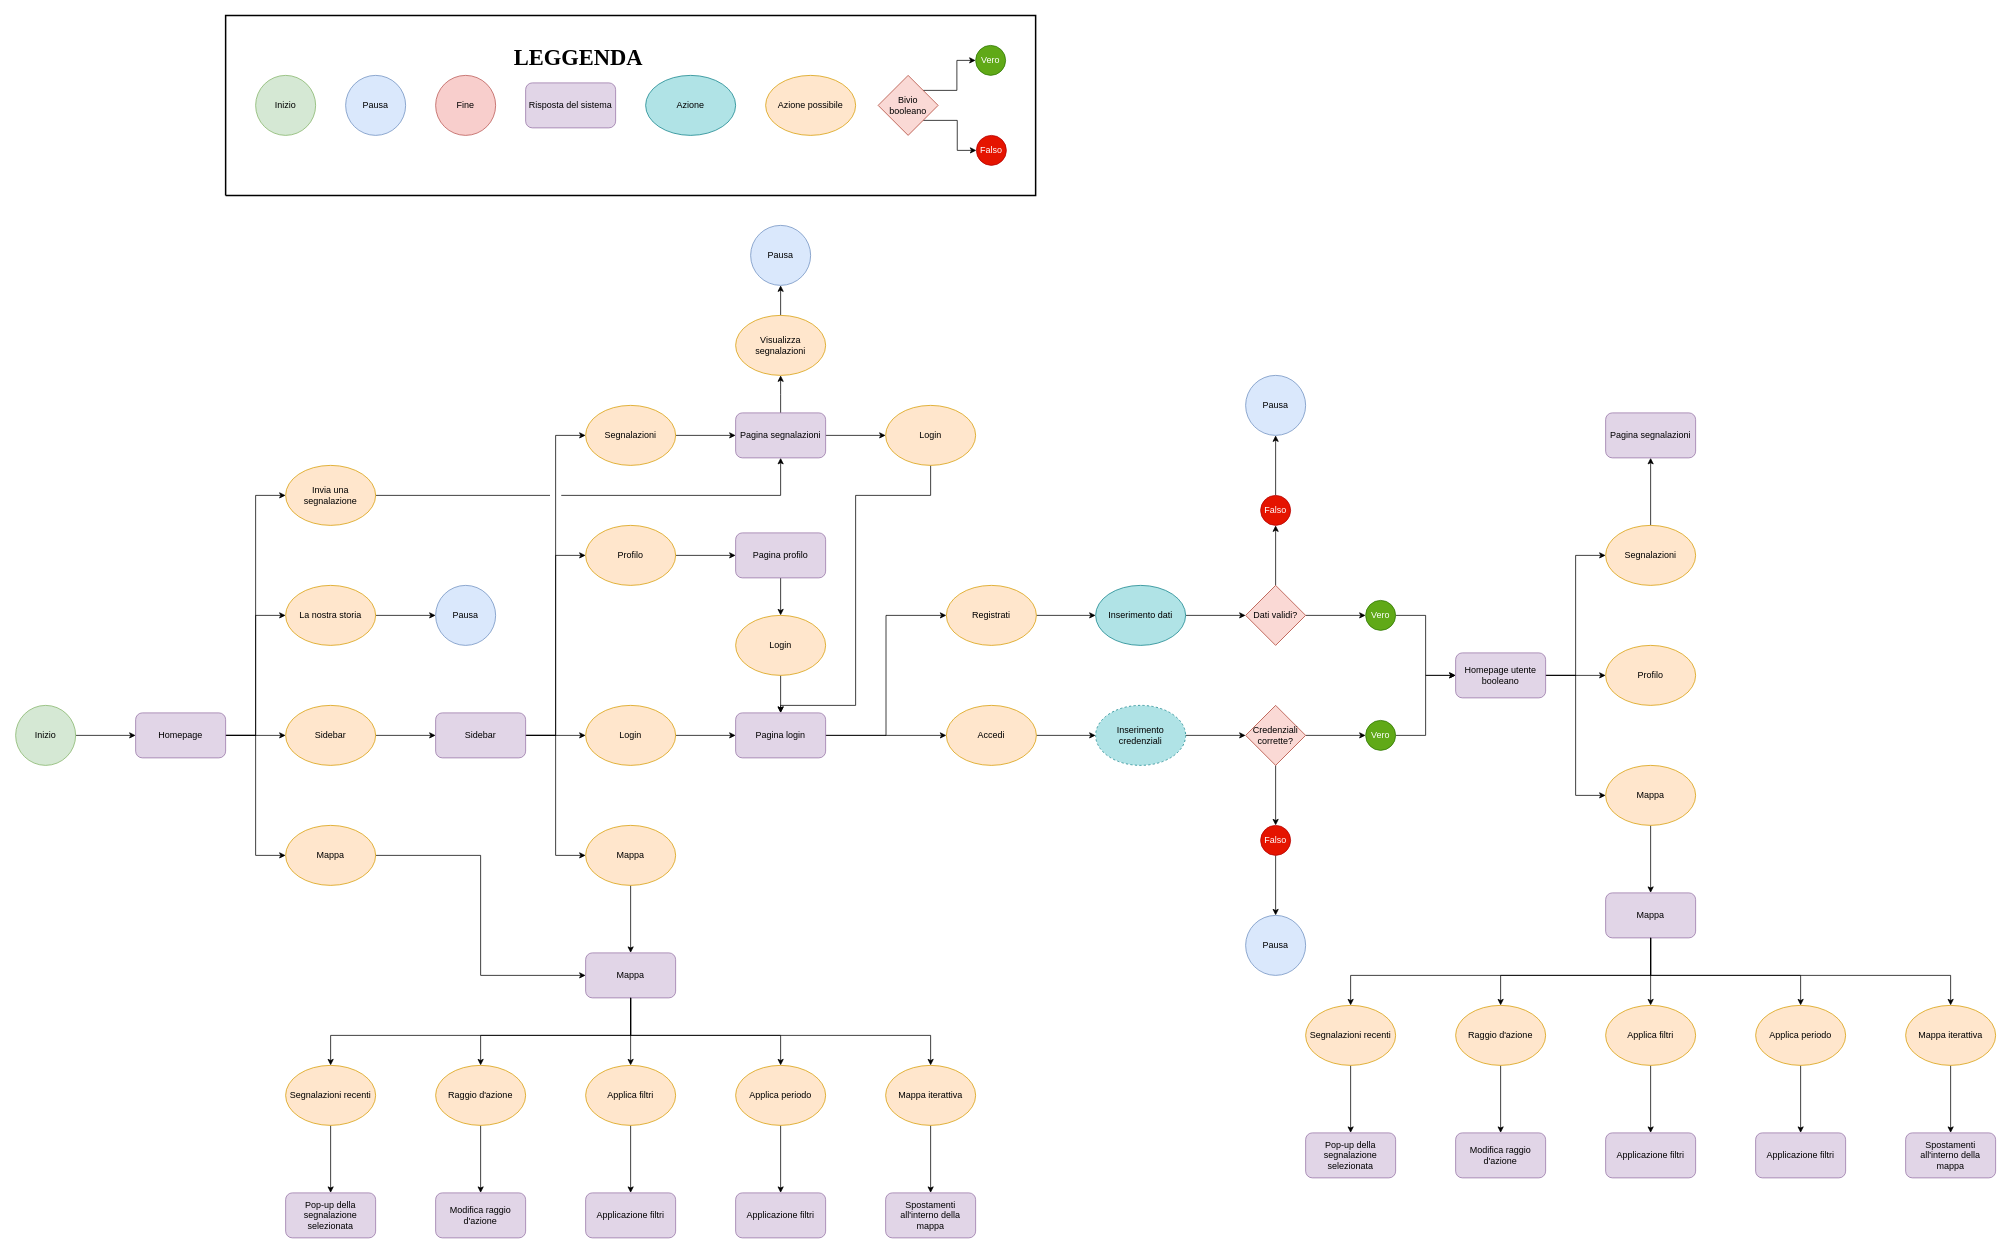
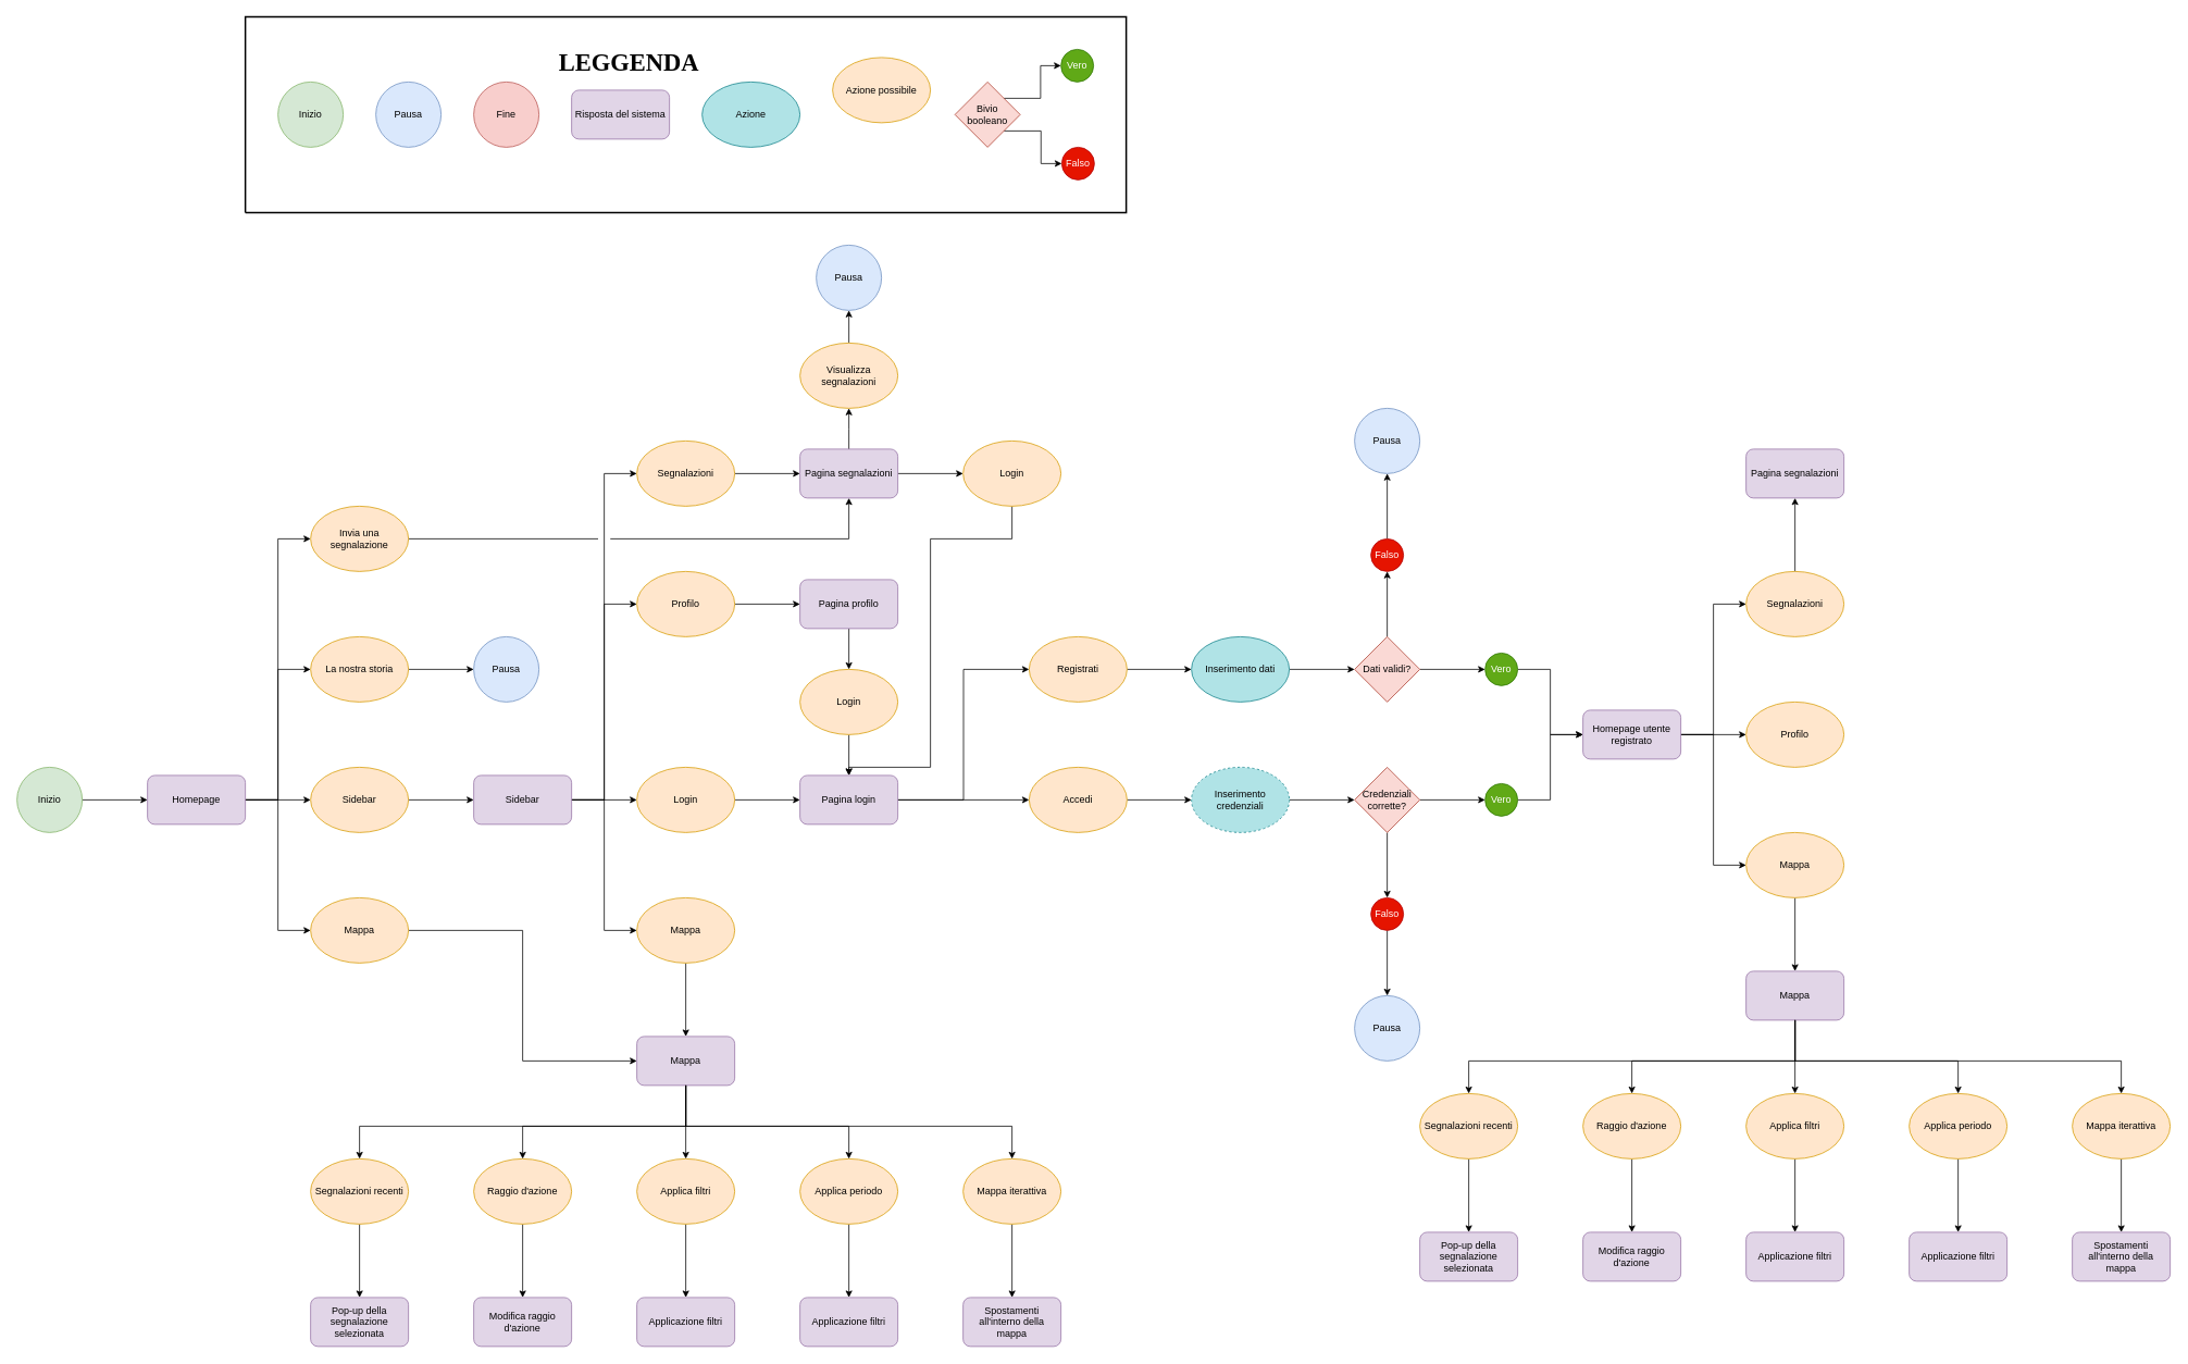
- <mxCell id="26" value="Azione possibile" style="ellipse;whiteSpace=wrap;html=1;fillColor=#ffe6cc;strokeColor=#d79b00;" vertex="1" parent="1"><mxGeometry x="1020" y="100" width="120" height="80" as="geometry" /></mxCell>
+ <mxCell id="26" value="Azione possibile" style="ellipse;whiteSpace=wrap;html=1;fillColor=#ffe6cc;strokeColor=#d79b00;" vertex="1" parent="1"><mxGeometry x="1020" y="70" width="120" height="80" as="geometry" /></mxCell>
- <mxCell id="107" value="Homepage utente booleano" style="rounded=1;whiteSpace=wrap;html=1;fillColor=#e1d5e7;strokeColor=#9673a6;" vertex="1" parent="1"><mxGeometry x="1940" y="870" width="120" height="60" as="geometry" /></mxCell>
+ <mxCell id="107" value="Homepage utente registrato" style="rounded=1;whiteSpace=wrap;html=1;fillColor=#e1d5e7;strokeColor=#9673a6;" vertex="1" parent="1"><mxGeometry x="1940" y="870" width="120" height="60" as="geometry" /></mxCell>
